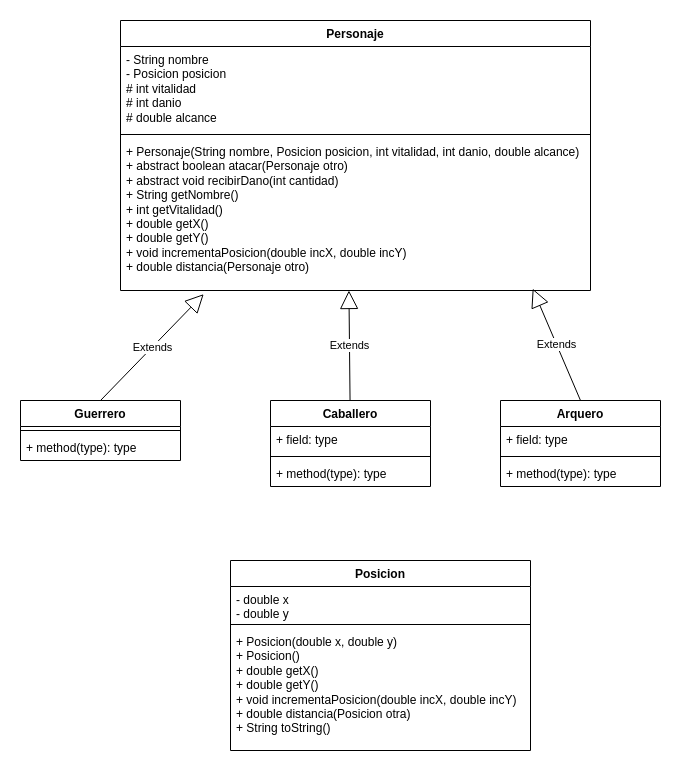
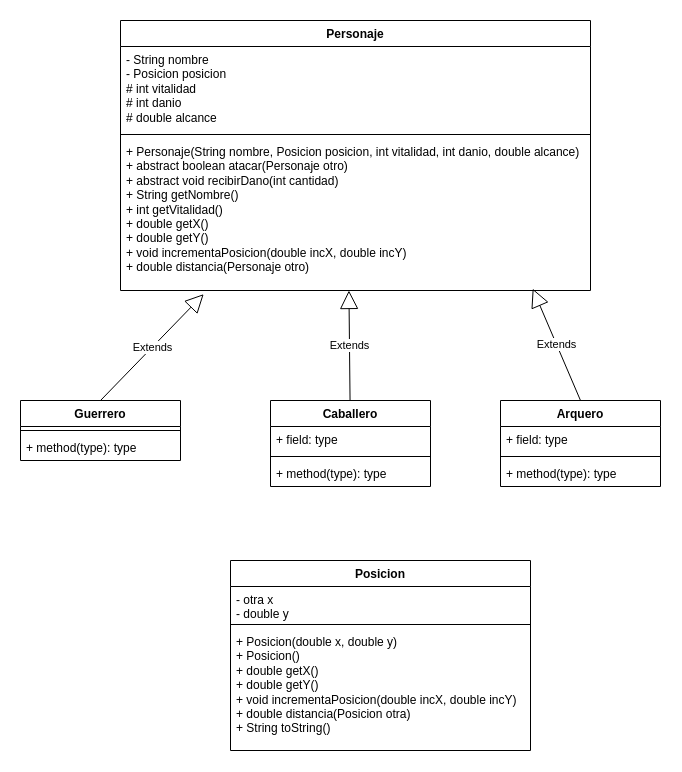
- <mxCell id="21" value="- double x&lt;div&gt;- double y&lt;/div&gt;" style="text;strokeColor=none;fillColor=none;align=left;verticalAlign=top;spacingLeft=4;spacingRight=4;overflow=hidden;rotatable=0;points=[[0,0.5],[1,0.5]];portConstraint=eastwest;whiteSpace=wrap;html=1;" vertex="1" parent="20"><mxGeometry y="26" width="300" height="34" as="geometry" /></mxCell>
+ <mxCell id="21" value="- otra x&lt;div&gt;- double y&lt;/div&gt;" style="text;strokeColor=none;fillColor=none;align=left;verticalAlign=top;spacingLeft=4;spacingRight=4;overflow=hidden;rotatable=0;points=[[0,0.5],[1,0.5]];portConstraint=eastwest;whiteSpace=wrap;html=1;" vertex="1" parent="20"><mxGeometry y="26" width="300" height="34" as="geometry" /></mxCell>
